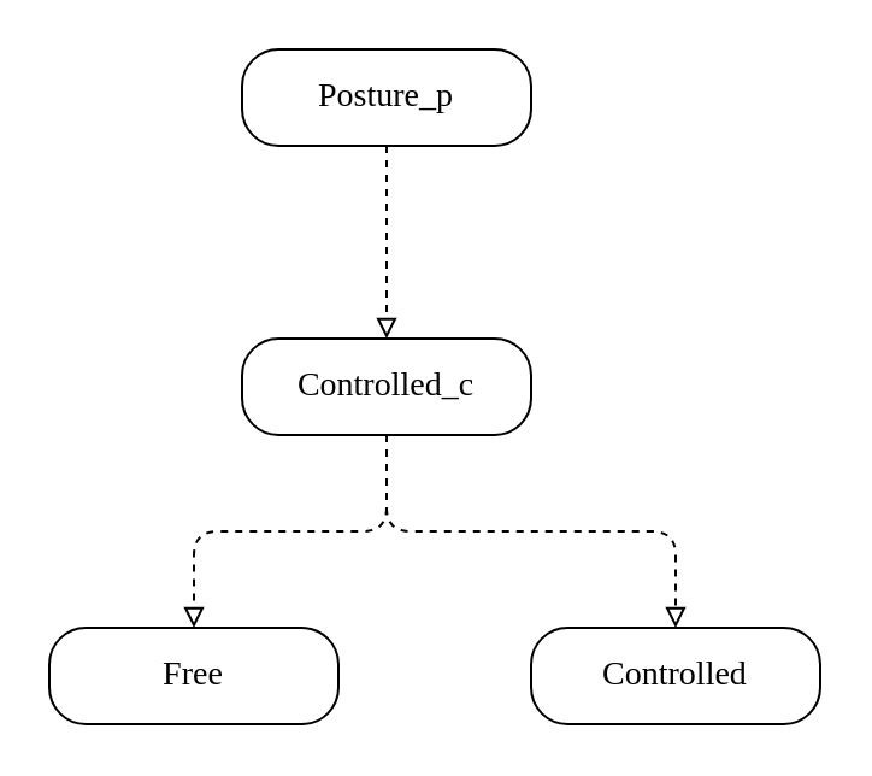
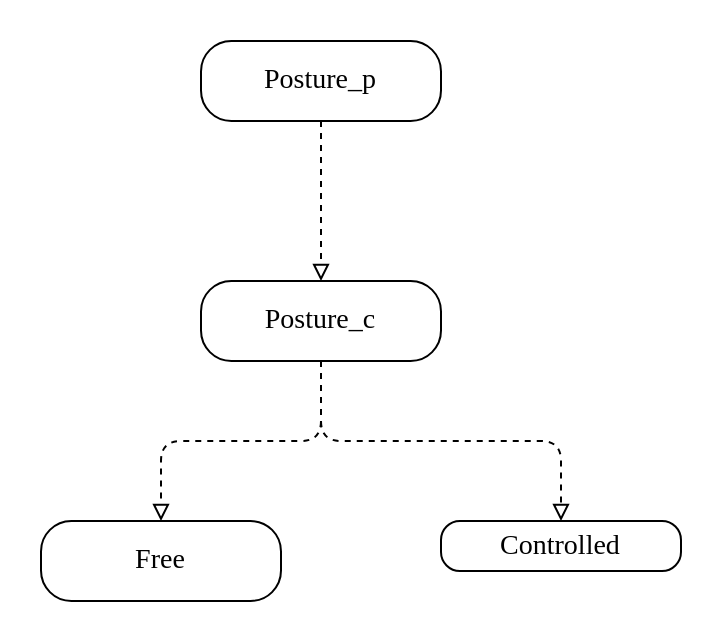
- <mxCell id="8" value="&lt;font style=&quot;font-size: 14px;&quot;&gt;&lt;font style=&quot;font-size: 14px;&quot;&gt;Controlled_c&lt;/font&gt;&lt;br style=&quot;font-size: 14px;&quot;&gt;&lt;/font&gt;" style="rounded=1;whiteSpace=wrap;html=1;fontSize=14;arcSize=38;fontFamily=Lucida Console;" vertex="1" parent="1"><mxGeometry x="100" y="140" width="120" height="40" as="geometry" /></mxCell>
+ <mxCell id="8" value="&lt;font style=&quot;font-size: 14px;&quot;&gt;&lt;font style=&quot;font-size: 14px;&quot;&gt;Posture_c&lt;/font&gt;&lt;br style=&quot;font-size: 14px;&quot;&gt;&lt;/font&gt;" style="rounded=1;whiteSpace=wrap;html=1;fontSize=14;arcSize=38;fontFamily=Lucida Console;" vertex="1" parent="1"><mxGeometry x="100" y="140" width="120" height="40" as="geometry" /></mxCell>
- <mxCell id="5" value="&lt;font style=&quot;font-size: 14px;&quot;&gt;&lt;font style=&quot;font-size: 14px;&quot;&gt;Controlled&lt;/font&gt;&lt;br style=&quot;font-size: 14px;&quot;&gt;&lt;/font&gt;" style="rounded=1;whiteSpace=wrap;html=1;fontSize=14;arcSize=38;fontFamily=Lucida Console;" vertex="1" parent="1"><mxGeometry x="220" y="260" width="120" height="40" as="geometry" /></mxCell>
+ <mxCell id="5" value="&lt;font style=&quot;font-size: 14px;&quot;&gt;&lt;font style=&quot;font-size: 14px;&quot;&gt;Controlled&lt;/font&gt;&lt;br style=&quot;font-size: 14px;&quot;&gt;&lt;/font&gt;" style="rounded=1;whiteSpace=wrap;html=1;fontSize=14;arcSize=38;fontFamily=Lucida Console;" vertex="1" parent="1"><mxGeometry x="220" y="260" width="120" height="25" as="geometry" /></mxCell>
